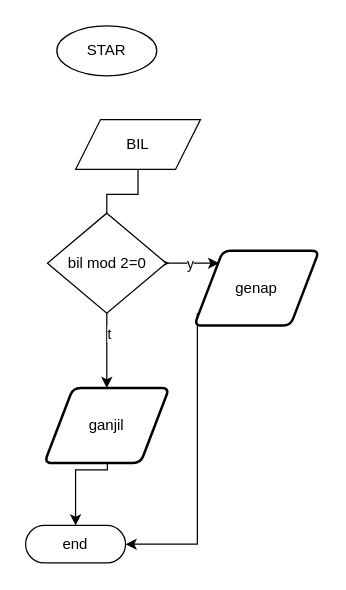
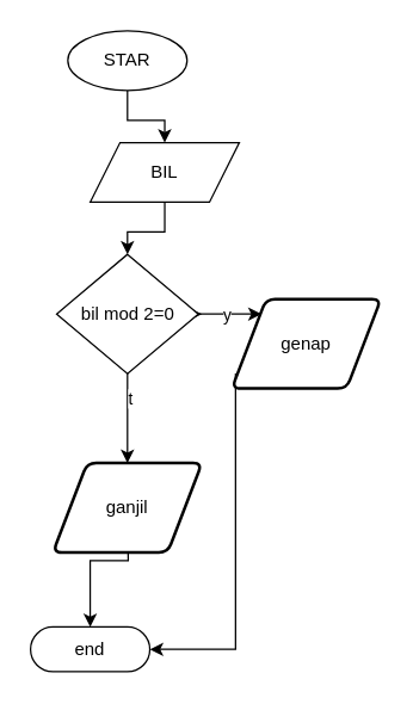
+ <mxCell id="2" value="" style="edgeStyle=orthogonalEdgeStyle;rounded=0;orthogonalLoop=1;jettySize=auto;html=1;" edge="1" parent="1" source="3" target="5"><mxGeometry relative="1" as="geometry" /></mxCell>
- <mxCell id="4" value="" style="edgeStyle=orthogonalEdgeStyle;rounded=0;orthogonalLoop=1;jettySize=auto;html=1;endArrow=none;" edge="1" parent="1" source="5" target="11"><mxGeometry relative="1" as="geometry" /></mxCell>
+ <mxCell id="4" value="" style="edgeStyle=orthogonalEdgeStyle;rounded=0;orthogonalLoop=1;jettySize=auto;html=1;" edge="1" parent="1" source="5" target="11"><mxGeometry relative="1" as="geometry" /></mxCell>
